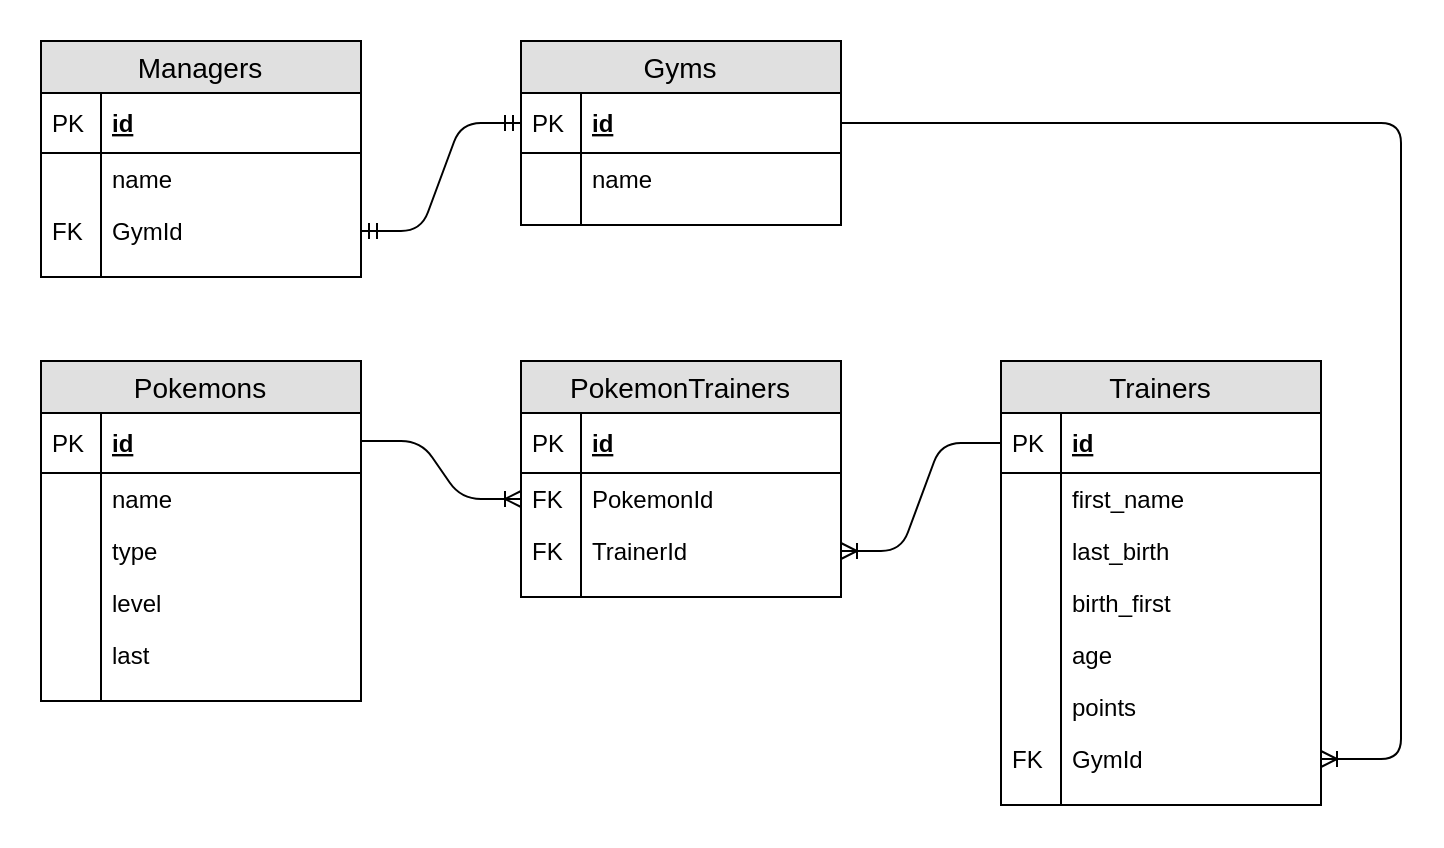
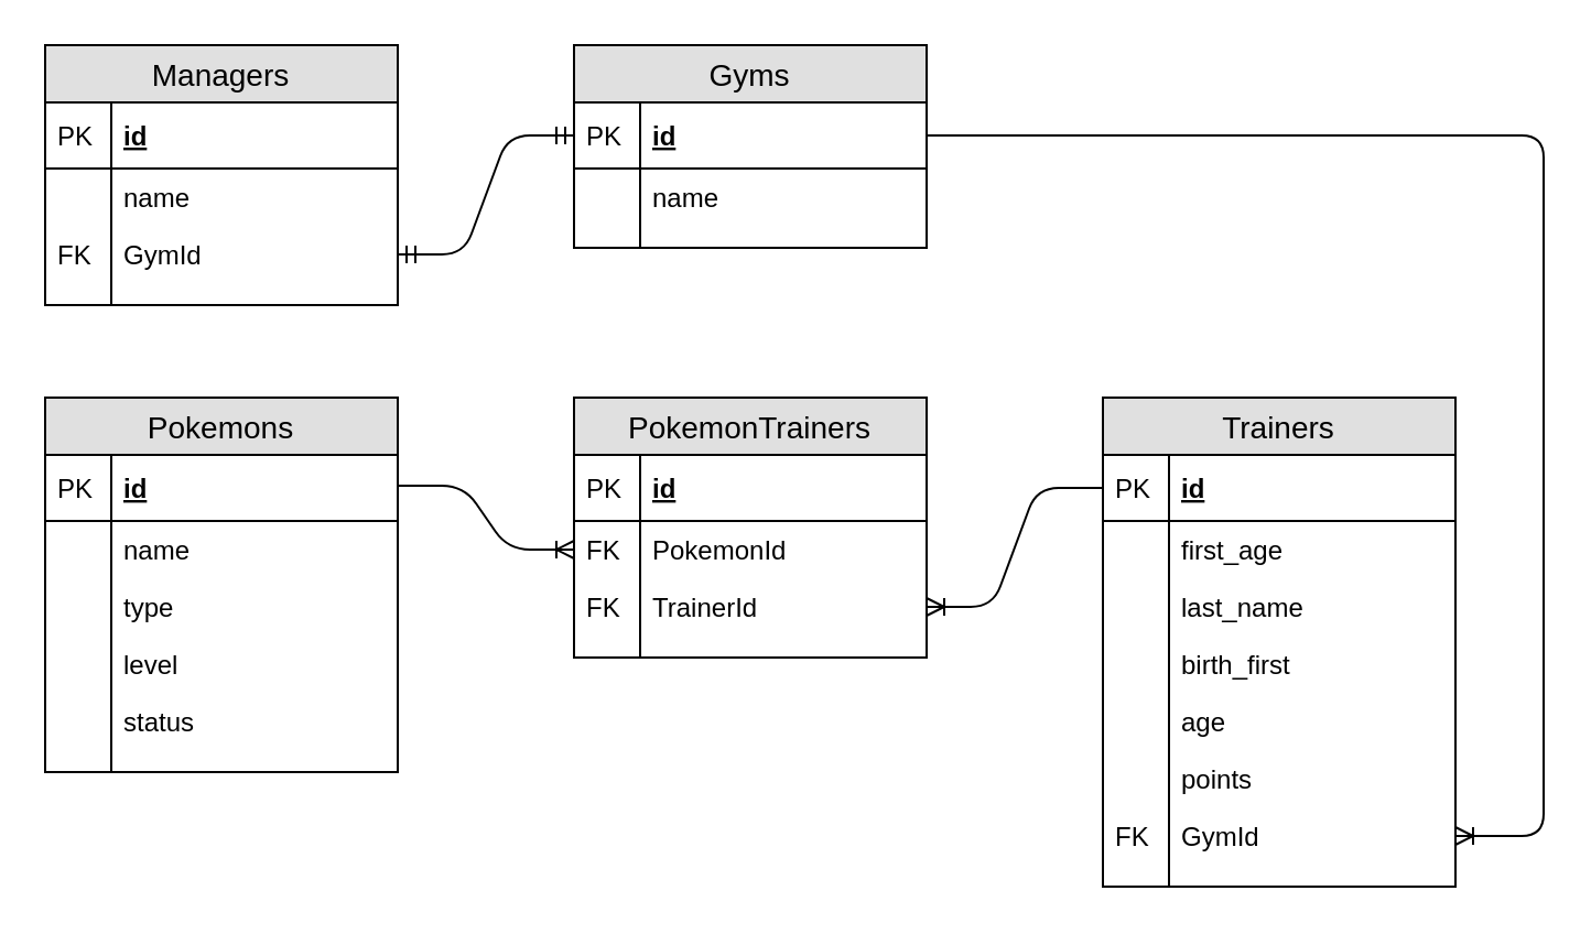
- <mxCell id="45" value="first_name" style="shape=partialRectangle;top=0;left=0;right=0;bottom=0;align=left;verticalAlign=top;fillColor=none;spacingLeft=34;spacingRight=4;overflow=hidden;rotatable=0;points=[[0,0.5],[1,0.5]];portConstraint=eastwest;dropTarget=0;fontSize=12;" parent="42" vertex="1"><mxGeometry y="56" width="160" height="26" as="geometry" /></mxCell>
+ <mxCell id="45" value="first_age" style="shape=partialRectangle;top=0;left=0;right=0;bottom=0;align=left;verticalAlign=top;fillColor=none;spacingLeft=34;spacingRight=4;overflow=hidden;rotatable=0;points=[[0,0.5],[1,0.5]];portConstraint=eastwest;dropTarget=0;fontSize=12;" parent="42" vertex="1"><mxGeometry y="56" width="160" height="26" as="geometry" /></mxCell>
- <mxCell id="47" value="last_birth" style="shape=partialRectangle;top=0;left=0;right=0;bottom=0;align=left;verticalAlign=top;fillColor=none;spacingLeft=34;spacingRight=4;overflow=hidden;rotatable=0;points=[[0,0.5],[1,0.5]];portConstraint=eastwest;dropTarget=0;fontSize=12;" parent="42" vertex="1"><mxGeometry y="82" width="160" height="26" as="geometry" /></mxCell>
+ <mxCell id="47" value="last_name" style="shape=partialRectangle;top=0;left=0;right=0;bottom=0;align=left;verticalAlign=top;fillColor=none;spacingLeft=34;spacingRight=4;overflow=hidden;rotatable=0;points=[[0,0.5],[1,0.5]];portConstraint=eastwest;dropTarget=0;fontSize=12;" parent="42" vertex="1"><mxGeometry y="82" width="160" height="26" as="geometry" /></mxCell>
- <mxCell id="28" value="last" style="shape=partialRectangle;top=0;left=0;right=0;bottom=0;align=left;verticalAlign=top;fillColor=none;spacingLeft=34;spacingRight=4;overflow=hidden;rotatable=0;points=[[0,0.5],[1,0.5]];portConstraint=eastwest;dropTarget=0;fontSize=12;" parent="19" vertex="1"><mxGeometry y="134" width="160" height="26" as="geometry" /></mxCell>
+ <mxCell id="28" value="status" style="shape=partialRectangle;top=0;left=0;right=0;bottom=0;align=left;verticalAlign=top;fillColor=none;spacingLeft=34;spacingRight=4;overflow=hidden;rotatable=0;points=[[0,0.5],[1,0.5]];portConstraint=eastwest;dropTarget=0;fontSize=12;" parent="19" vertex="1"><mxGeometry y="134" width="160" height="26" as="geometry" /></mxCell>
